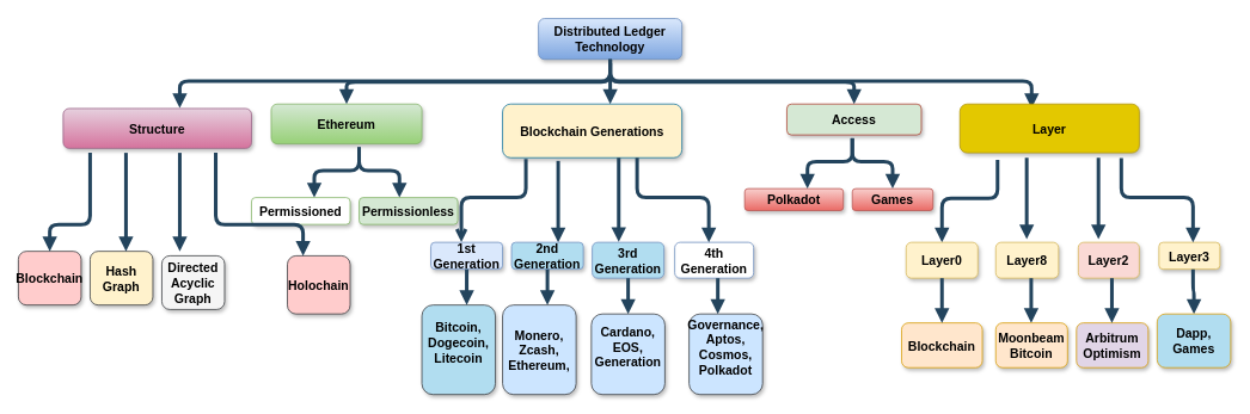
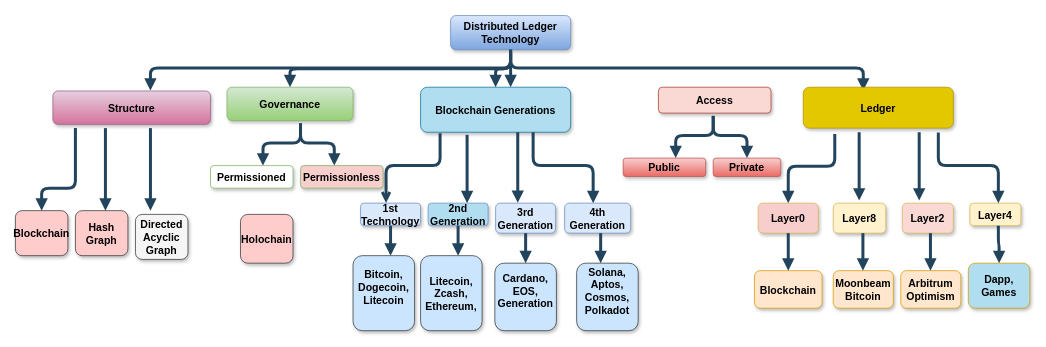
- <mxCell id="9" value="" style="edgeStyle=elbowEdgeStyle;elbow=vertical;strokeWidth=4;endArrow=block;endFill=1;fontStyle=1;strokeColor=#23445D;" parent="1" source="2" target="4" edge="1"><mxGeometry x="22" y="165.5" width="100" height="100" as="geometry"><mxPoint x="22" y="-74.5" as="sourcePoint" /><mxPoint x="122" y="-174.5" as="targetPoint" /></mxGeometry></mxCell>
+ <mxCell id="9" value="" style="edgeStyle=elbowEdgeStyle;elbow=vertical;strokeWidth=4;endArrow=block;endFill=1;fontStyle=1;strokeColor=#23445D;" parent="1" source="2" target="5" edge="1"><mxGeometry x="22" y="165.5" width="100" height="100" as="geometry"><mxPoint x="22" y="-74.5" as="sourcePoint" /><mxPoint x="122" y="-174.5" as="targetPoint" /></mxGeometry></mxCell>
- <mxCell id="4" value="Access" style="rounded=1;fillColor=#d5e8d4;strokeColor=#ae4132;shadow=1;fontStyle=1;fontSize=14;" parent="1" vertex="1"><mxGeometry x="877" y="115.5" width="150" height="34.5" as="geometry" /></mxCell>
+ <mxCell id="4" value="Access" style="rounded=1;fillColor=#fad9d5;strokeColor=#ae4132;shadow=1;fontStyle=1;fontSize=14;" parent="1" vertex="1"><mxGeometry x="877" y="115.5" width="150" height="34.5" as="geometry" /></mxCell>
- <mxCell id="3" value="Ethereum" style="rounded=1;fillColor=#d5e8d4;strokeColor=#82b366;shadow=1;gradientColor=#97d077;fontStyle=1;fontSize=14;" parent="1" vertex="1"><mxGeometry x="302" y="115.5" width="168" height="44.5" as="geometry" /></mxCell>
+ <mxCell id="3" value="Governance" style="rounded=1;fillColor=#d5e8d4;strokeColor=#82b366;shadow=1;gradientColor=#97d077;fontStyle=1;fontSize=14;" parent="1" vertex="1"><mxGeometry x="302" y="115.5" width="168" height="44.5" as="geometry" /></mxCell>
- <mxCell id="34" value="Layer" style="rounded=1;fillColor=#e3c800;strokeColor=#B09500;shadow=1;fontStyle=1;fontColor=#000000;fontSize=14;" parent="1" vertex="1"><mxGeometry x="1070" y="115.5" width="200" height="54.5" as="geometry" /></mxCell>
+ <mxCell id="34" value="Ledger" style="rounded=1;fillColor=#e3c800;strokeColor=#B09500;shadow=1;fontStyle=1;fontColor=#000000;fontSize=14;" parent="1" vertex="1"><mxGeometry x="1070" y="115.5" width="200" height="54.5" as="geometry" /></mxCell>
- <mxCell id="5" value="Blockchain Generations" style="rounded=1;fillColor=#fff2cc;strokeColor=#10739e;shadow=1;fontStyle=1;fontSize=14;" parent="1" vertex="1"><mxGeometry x="560" y="115.5" width="200" height="60" as="geometry" /></mxCell>
+ <mxCell id="5" value="Blockchain Generations" style="rounded=1;fillColor=#b1ddf0;strokeColor=#10739e;shadow=1;fontStyle=1;fontSize=14;" parent="1" vertex="1"><mxGeometry x="560" y="115.5" width="200" height="60" as="geometry" /></mxCell>
- <mxCell id="11" value="Polkadot" style="rounded=1;fillColor=#f8cecc;strokeColor=#b85450;shadow=1;gradientColor=#ea6b66;fontStyle=1;fontSize=14;" parent="1" vertex="1"><mxGeometry x="830" y="210" width="110" height="24.5" as="geometry" /></mxCell>
+ <mxCell id="11" value="Public" style="rounded=1;fillColor=#f8cecc;strokeColor=#b85450;shadow=1;gradientColor=#ea6b66;fontStyle=1;fontSize=14;" parent="1" vertex="1"><mxGeometry x="830" y="210" width="110" height="24.5" as="geometry" /></mxCell>
- <mxCell id="12" value="Games" style="rounded=1;fillColor=#f8cecc;strokeColor=#b85450;shadow=1;gradientColor=#ea6b66;fontStyle=1;fontSize=14;" parent="1" vertex="1"><mxGeometry x="950" y="210" width="90" height="24.5" as="geometry" /></mxCell>
+ <mxCell id="12" value="Private" style="rounded=1;fillColor=#f8cecc;strokeColor=#b85450;shadow=1;gradientColor=#ea6b66;fontStyle=1;fontSize=14;" parent="1" vertex="1"><mxGeometry x="950" y="210" width="90" height="24.5" as="geometry" /></mxCell>
- <mxCell id="16" value="Permissionless" style="rounded=1;fillColor=#d5e8d4;strokeColor=#82b366;shadow=1;fontStyle=1;fontSize=14;" parent="1" vertex="1"><mxGeometry x="400" y="220" width="110" height="30" as="geometry" /></mxCell>
+ <mxCell id="16" value="Permissionless" style="rounded=1;fillColor=#f8cecc;strokeColor=#82b366;shadow=1;fontStyle=1;fontSize=14;" parent="1" vertex="1"><mxGeometry x="400" y="220" width="110" height="30" as="geometry" /></mxCell>
- <mxCell id="53" value="" style="edgeStyle=elbowEdgeStyle;elbow=vertical;strokeWidth=4;endArrow=block;endFill=1;fontStyle=1;strokeColor=#23445D;exitX=0.81;exitY=1.112;exitDx=0;exitDy=0;entryX=0.25;entryY=0;entryDx=0;entryDy=0;exitPerimeter=0;" parent="1" source="48" target="51" edge="1"><mxGeometry x="-468" y="263.5" width="100" height="100" as="geometry"><mxPoint x="220" y="166" as="sourcePoint" /><mxPoint x="300" y="260" as="targetPoint" /><Array as="points"><mxPoint x="260" y="250" /><mxPoint x="240" y="250" /><mxPoint x="250" y="210" /></Array></mxGeometry></mxCell>
- <mxCell id="23" value="1st &#10;Generation" style="rounded=1;fillColor=#dae8fc;strokeColor=#6c8ebf;shadow=1;fontStyle=1;fontSize=14;" parent="1" vertex="1"><mxGeometry x="480" y="270" width="80" height="30" as="geometry" /></mxCell>
+ <mxCell id="23" value="1st &#10;Technology" style="rounded=1;fillColor=#dae8fc;strokeColor=#6c8ebf;shadow=1;fontStyle=1;fontSize=14;" parent="1" vertex="1"><mxGeometry x="480" y="270" width="80" height="30" as="geometry" /></mxCell>
- <mxCell id="35" value="Layer3" style="rounded=1;fillColor=#fff2cc;strokeColor=#d6b656;shadow=1;fontStyle=1;fontSize=14;" parent="1" vertex="1"><mxGeometry x="1292" y="270" width="68" height="30" as="geometry" /></mxCell>
+ <mxCell id="35" value="Layer4" style="rounded=1;fillColor=#fff2cc;strokeColor=#d6b656;shadow=1;fontStyle=1;fontSize=14;" parent="1" vertex="1"><mxGeometry x="1292" y="270" width="68" height="30" as="geometry" /></mxCell>
- <mxCell id="22" value="3rd &#10;Generation" style="rounded=1;fillColor=#b1ddf0;strokeColor=#6c8ebf;shadow=1;fontStyle=1;fontSize=14;" parent="1" vertex="1"><mxGeometry x="660" y="270" width="80" height="40" as="geometry" /></mxCell>
+ <mxCell id="22" value="3rd &#10;Generation" style="rounded=1;fillColor=#dae8fc;strokeColor=#6c8ebf;shadow=1;fontStyle=1;fontSize=14;" parent="1" vertex="1"><mxGeometry x="660" y="270" width="80" height="40" as="geometry" /></mxCell>
- <mxCell id="6" value="4th &#10;Generation" style="rounded=1;fillColor=#ffffff;strokeColor=#6c8ebf;shadow=1;fontStyle=1;fontSize=14;" parent="1" vertex="1"><mxGeometry x="752" y="270" width="88" height="40" as="geometry" /></mxCell>
+ <mxCell id="6" value="4th &#10;Generation" style="rounded=1;fillColor=#dae8fc;strokeColor=#6c8ebf;shadow=1;fontStyle=1;fontSize=14;" parent="1" vertex="1"><mxGeometry x="752" y="270" width="88" height="40" as="geometry" /></mxCell>
- <mxCell id="44" value="Layer0" style="rounded=1;fillColor=#fff2cc;strokeColor=#d6b656;shadow=1;fontStyle=1;fontSize=14;" parent="1" vertex="1"><mxGeometry x="1010" y="270" width="80" height="40" as="geometry" /></mxCell>
+ <mxCell id="44" value="Layer0" style="rounded=1;fillColor=#f8cecc;strokeColor=#d6b656;shadow=1;fontStyle=1;fontSize=14;" parent="1" vertex="1"><mxGeometry x="1010" y="270" width="80" height="40" as="geometry" /></mxCell>
- <mxCell id="55" value="Hash&#10;Graph" style="rounded=1;fillColor=#fff2cc;strokeColor=#36393d;shadow=1;fontStyle=1;fontSize=14;" parent="1" vertex="1"><mxGeometry x="100" y="280" width="70" height="60" as="geometry" /></mxCell>
+ <mxCell id="55" value="Hash&#10;Graph" style="rounded=1;fillColor=#ffcccc;strokeColor=#36393d;shadow=1;fontStyle=1;fontSize=14;" parent="1" vertex="1"><mxGeometry x="100" y="280" width="70" height="60" as="geometry" /></mxCell>
- <mxCell id="26" value="Governance,&#10;Aptos,&#10;Cosmos,&#10;Polkadot&#10;" style="rounded=1;fillColor=#cce5ff;strokeColor=#36393d;shadow=1;fontStyle=1;fontSize=14;" parent="1" vertex="1"><mxGeometry x="768" y="350" width="82" height="90" as="geometry" /></mxCell>
+ <mxCell id="26" value="Solana,&#10;Aptos,&#10;Cosmos,&#10;Polkadot&#10;" style="rounded=1;fillColor=#cce5ff;strokeColor=#36393d;shadow=1;fontStyle=1;fontSize=14;" parent="1" vertex="1"><mxGeometry x="768" y="350" width="82" height="90" as="geometry" /></mxCell>
- <mxCell id="30" value="&#10;&#10;&#10;Monero,&#10;Zcash,&#10;Ethereum,&#10;&#10;&#10;" style="rounded=1;fillColor=#cce5ff;strokeColor=#36393d;shadow=1;fontStyle=1;fontSize=14;" parent="1" vertex="1"><mxGeometry x="560" y="340" width="82" height="100" as="geometry" /></mxCell>
+ <mxCell id="30" value="&#10;&#10;&#10;Litecoin,&#10;Zcash,&#10;Ethereum,&#10;&#10;&#10;" style="rounded=1;fillColor=#cce5ff;strokeColor=#36393d;shadow=1;fontStyle=1;fontSize=14;" parent="1" vertex="1"><mxGeometry x="560" y="340" width="82" height="100" as="geometry" /></mxCell>
- <mxCell id="59" value="Arbitrum&#10;Optimism" style="rounded=1;fillColor=#e1d5e7;strokeColor=#d79b00;shadow=1;fontStyle=1;fontSize=14;" vertex="1" parent="1"><mxGeometry x="1200" y="360" width="80" height="50" as="geometry" /></mxCell>
+ <mxCell id="59" value="Arbitrum&#10;Optimism" style="rounded=1;fillColor=#ffe6cc;strokeColor=#d79b00;shadow=1;fontStyle=1;fontSize=14;" vertex="1" parent="1"><mxGeometry x="1200" y="360" width="80" height="50" as="geometry" /></mxCell>
- <mxCell id="31" value="Bitcoin,&#10;Dogecoin,&#10;Litecoin&#10;" style="rounded=1;fillColor=#b1ddf0;strokeColor=#36393d;shadow=1;fontStyle=1;fontSize=14;" parent="1" vertex="1"><mxGeometry x="470" y="340" width="82" height="100" as="geometry" /></mxCell>
+ <mxCell id="31" value="Bitcoin,&#10;Dogecoin,&#10;Litecoin&#10;" style="rounded=1;fillColor=#cce5ff;strokeColor=#36393d;shadow=1;fontStyle=1;fontSize=14;" parent="1" vertex="1"><mxGeometry x="470" y="340" width="82" height="100" as="geometry" /></mxCell>
